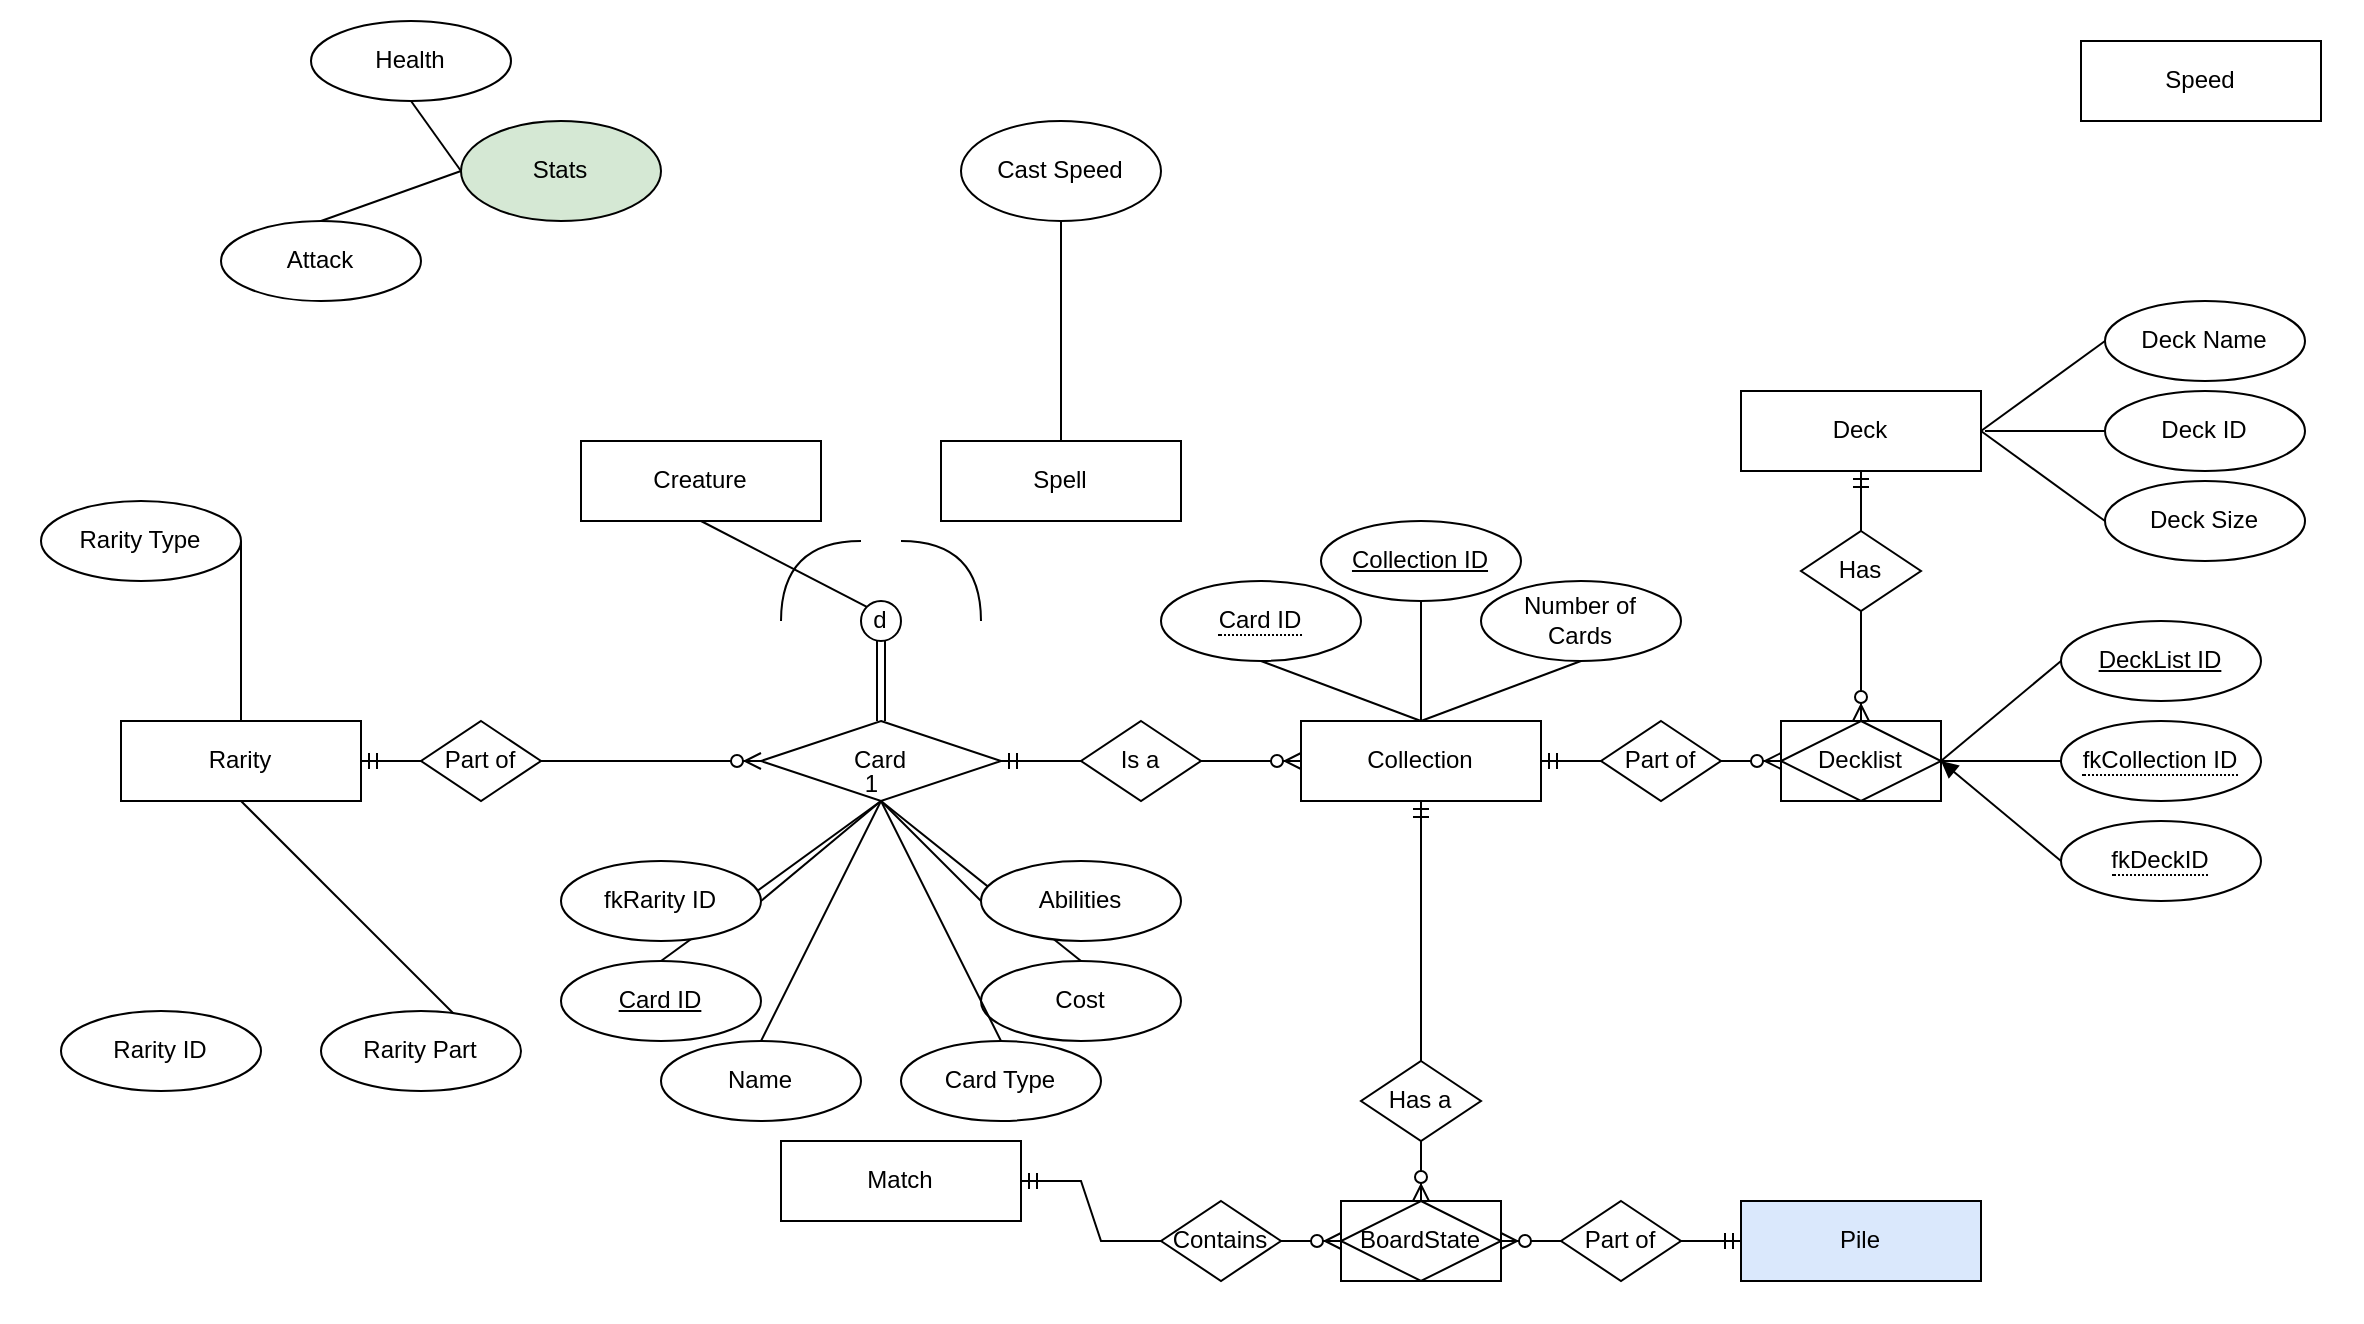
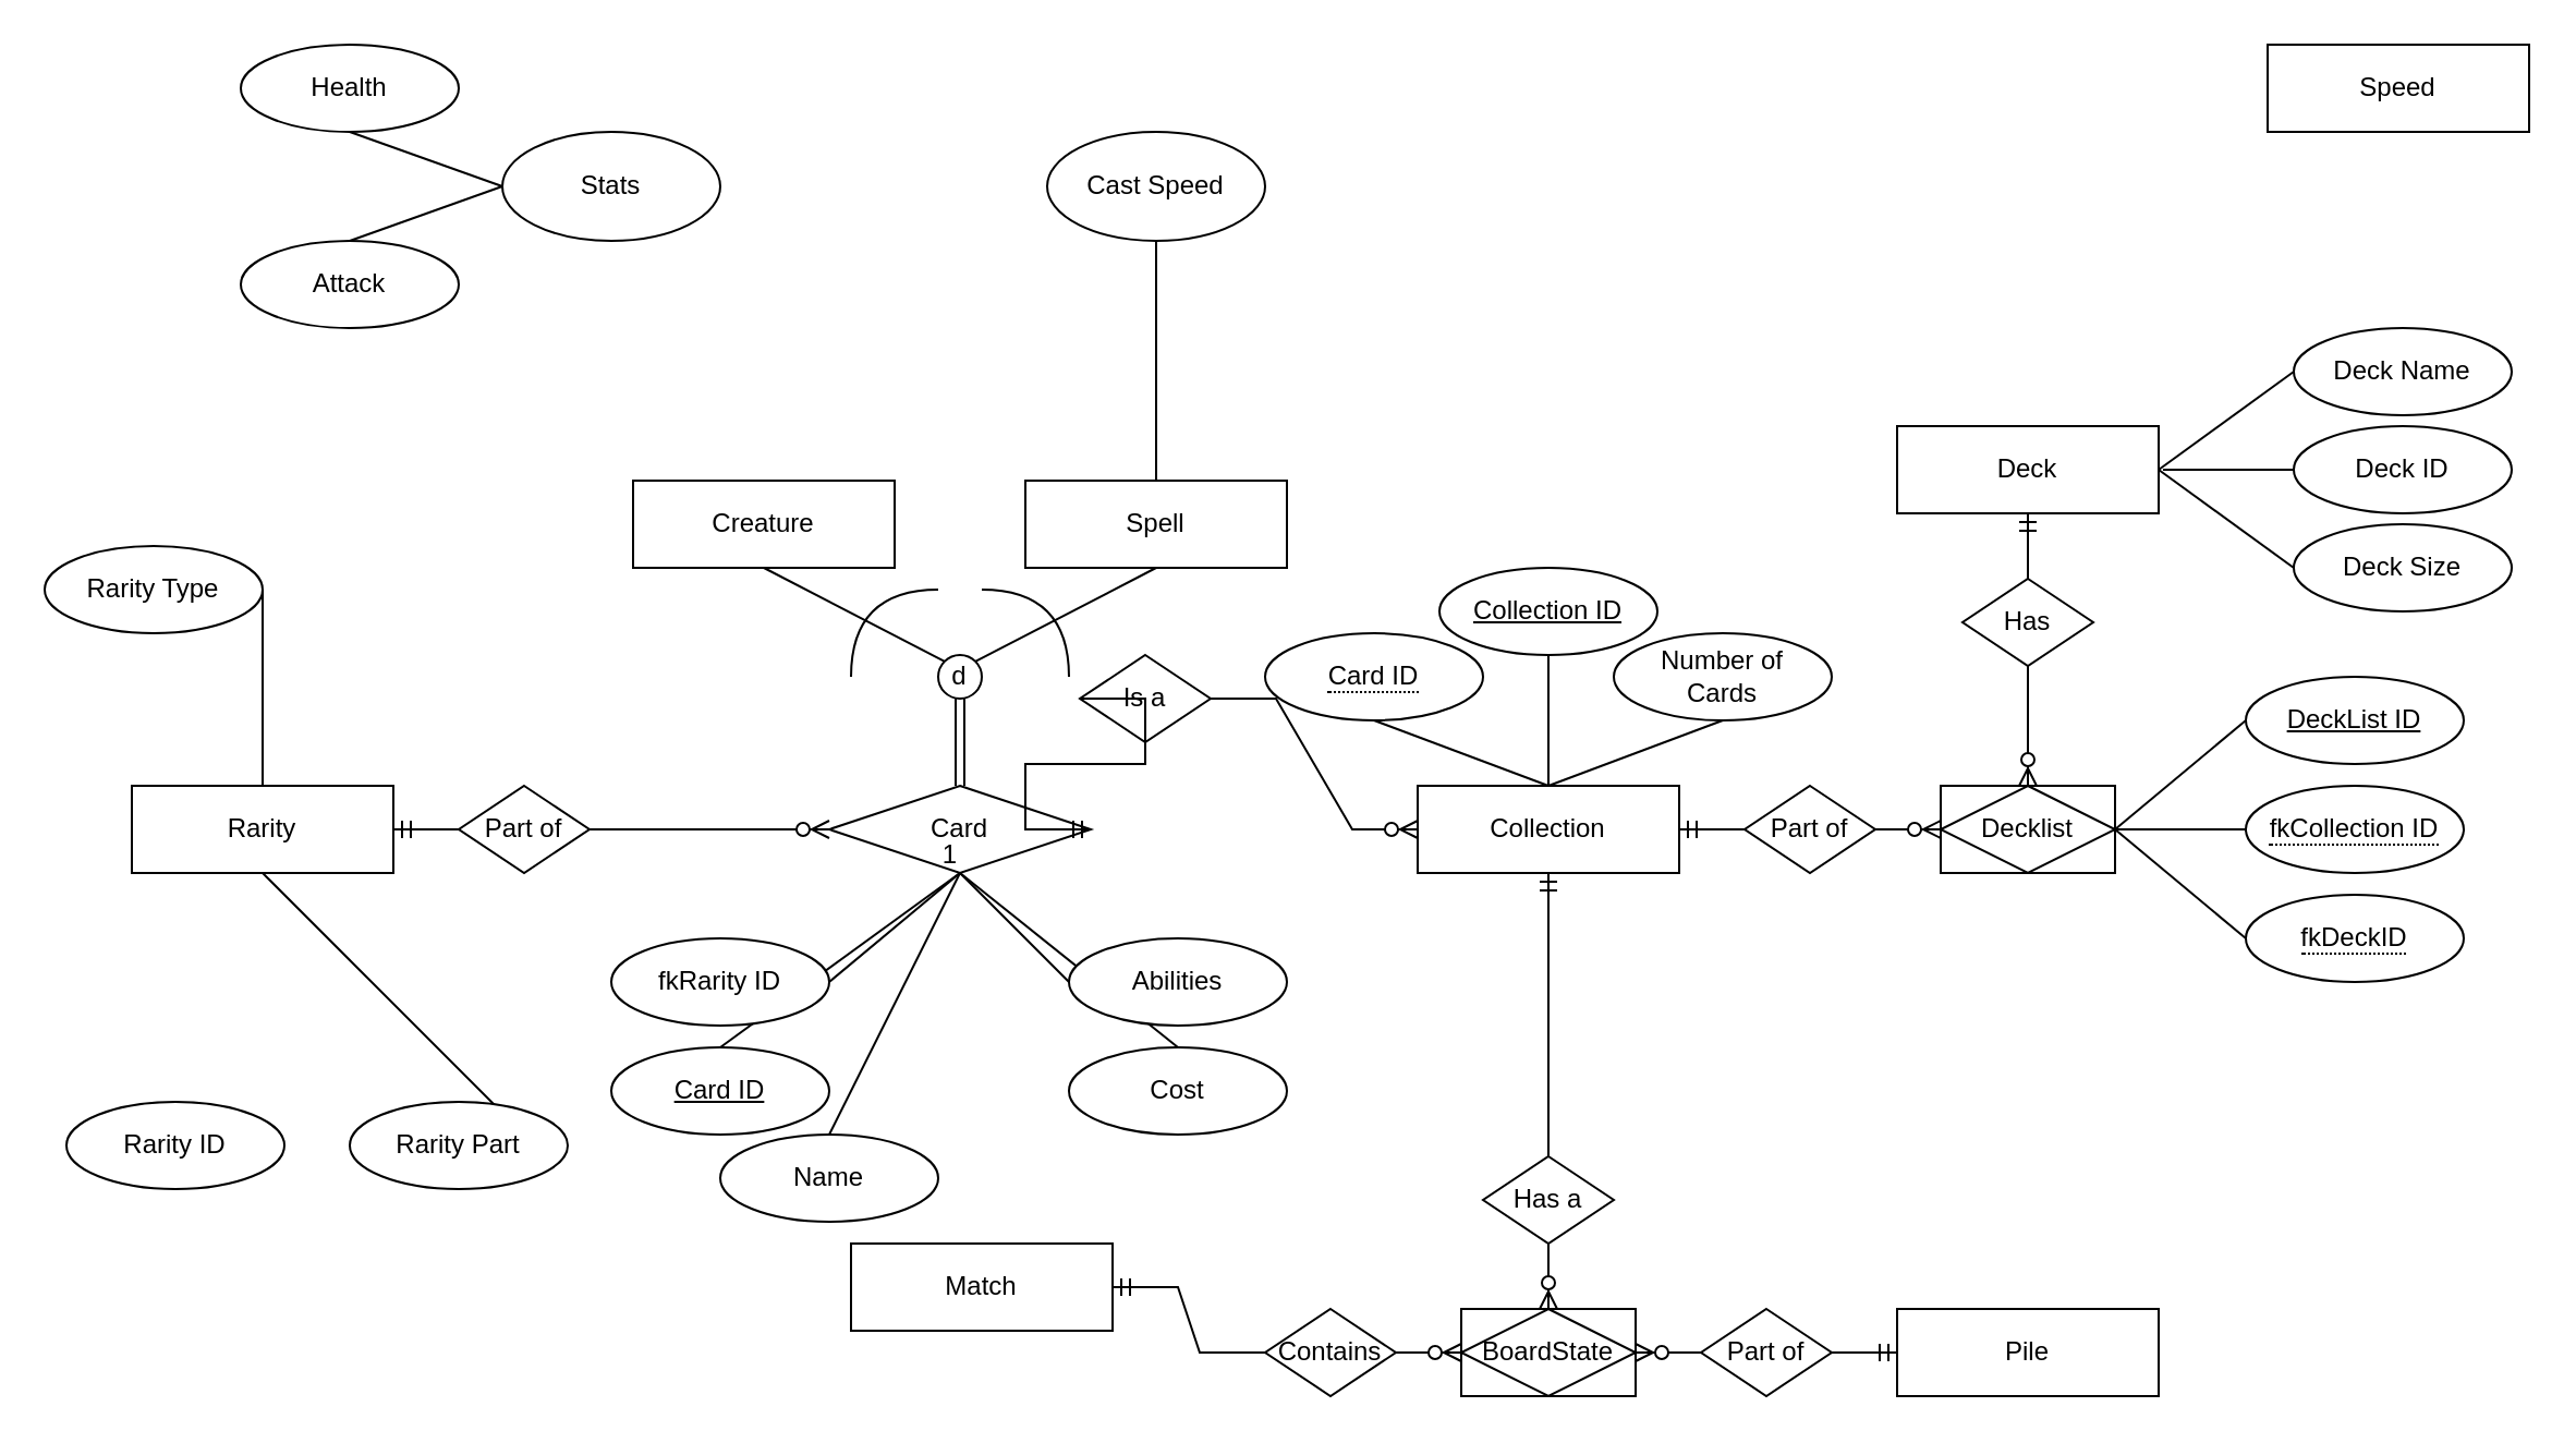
- <mxCell id="42" value="Health" style="ellipse;whiteSpace=wrap;html=1;align=center;" vertex="1" parent="1"><mxGeometry x="155" y="10" width="100" height="40" as="geometry" /></mxCell>
+ <mxCell id="42" value="Health" style="ellipse;whiteSpace=wrap;html=1;align=center;" vertex="1" parent="1"><mxGeometry x="110" y="20" width="100" height="40" as="geometry" /></mxCell>
- <mxCell id="40" value="Stats" style="ellipse;whiteSpace=wrap;html=1;align=center;fillColor=#d5e8d4;" vertex="1" parent="1"><mxGeometry x="230" y="60" width="100" height="50" as="geometry" /></mxCell>
+ <mxCell id="40" value="Stats" style="ellipse;whiteSpace=wrap;html=1;align=center;" vertex="1" parent="1"><mxGeometry x="230" y="60" width="100" height="50" as="geometry" /></mxCell>
+ <mxCell id="37" value="" style="endArrow=none;html=1;rounded=0;entryX=0.5;entryY=1;entryDx=0;entryDy=0;exitX=1;exitY=0;exitDx=0;exitDy=0;" parent="1" source="34" target="31" edge="1"><mxGeometry relative="1" as="geometry"><mxPoint x="390" y="370" as="sourcePoint" /><mxPoint x="550" y="370" as="targetPoint" /></mxGeometry></mxCell>
- <mxCell id="26" value="Is a" style="shape=rhombus;perimeter=rhombusPerimeter;whiteSpace=wrap;html=1;align=center;" parent="1" vertex="1"><mxGeometry x="540" y="360" width="60" height="40" as="geometry" /></mxCell>
+ <mxCell id="26" value="Is a" style="shape=rhombus;perimeter=rhombusPerimeter;whiteSpace=wrap;html=1;align=center;" parent="1" vertex="1"><mxGeometry x="495" y="300" width="60" height="40" as="geometry" /></mxCell>
- <mxCell id="76" value="" style="endArrow=block;html=1;rounded=0;exitX=0;exitY=0.5;exitDx=0;exitDy=0;entryX=1;entryY=0.5;entryDx=0;entryDy=0;" edge="1" parent="1" source="74" target="8"><mxGeometry relative="1" as="geometry"><mxPoint x="1140" y="413" as="sourcePoint" /><mxPoint x="1173" y="393" as="targetPoint" /></mxGeometry></mxCell>
+ <mxCell id="76" value="" style="endArrow=none;html=1;rounded=0;exitX=0;exitY=0.5;exitDx=0;exitDy=0;entryX=1;entryY=0.5;entryDx=0;entryDy=0;" edge="1" parent="1" source="74" target="8"><mxGeometry relative="1" as="geometry"><mxPoint x="1140" y="413" as="sourcePoint" /><mxPoint x="1173" y="393" as="targetPoint" /></mxGeometry></mxCell>
- <mxCell id="64" value="" style="endArrow=none;html=1;rounded=0;exitX=0.5;exitY=1;exitDx=0;exitDy=0;entryX=0.5;entryY=0;entryDx=0;entryDy=0;" edge="1" parent="1" target="63" source="4"><mxGeometry relative="1" as="geometry"><mxPoint x="430" y="617" as="sourcePoint" /><mxPoint x="619" y="810" as="targetPoint" /></mxGeometry></mxCell>
- <mxCell id="63" value="Card Type" style="ellipse;whiteSpace=wrap;html=1;align=center;" vertex="1" parent="1"><mxGeometry x="450" y="520" width="100" height="40" as="geometry" /></mxCell>
- <mxCell id="6" value="Pile" style="whiteSpace=wrap;html=1;align=center;fillColor=#dae8fc;" parent="1" vertex="1"><mxGeometry x="870" y="600" width="120" height="40" as="geometry" /></mxCell>
+ <mxCell id="6" value="Pile" style="whiteSpace=wrap;html=1;align=center;" parent="1" vertex="1"><mxGeometry x="870" y="600" width="120" height="40" as="geometry" /></mxCell>
